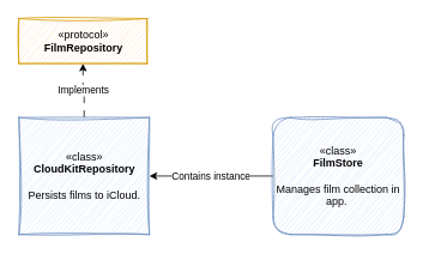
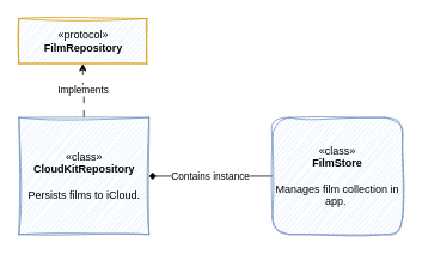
- <mxCell id="4" value="«protocol»&lt;br&gt;&lt;b&gt;FilmRepository&lt;/b&gt;" style="html=1;whiteSpace=wrap;sketch=1;curveFitting=1;jiggle=2;fillColor=#ffe6cc;strokeColor=#d79b00;" vertex="1" parent="1"><mxGeometry x="20.5" y="20" width="142.5" height="50" as="geometry" /></mxCell>
+ <mxCell id="4" value="«protocol»&lt;br&gt;&lt;b&gt;FilmRepository&lt;/b&gt;" style="html=1;whiteSpace=wrap;sketch=1;curveFitting=1;jiggle=2;fillColor=#dae8fc;strokeColor=#d79b00;" vertex="1" parent="1"><mxGeometry x="20.5" y="20" width="142.5" height="50" as="geometry" /></mxCell>
- <mxCell id="5" value="Contains instance" style="edgeStyle=orthogonalEdgeStyle;rounded=0;orthogonalLoop=1;jettySize=auto;html=1;entryX=1;entryY=0.5;entryDx=0;entryDy=0;" edge="1" parent="1" source="6" target="3"><mxGeometry relative="1" as="geometry" /></mxCell>
+ <mxCell id="5" value="Contains instance" style="edgeStyle=orthogonalEdgeStyle;rounded=0;orthogonalLoop=1;jettySize=auto;html=1;entryX=1;entryY=0.5;entryDx=0;entryDy=0;endArrow=diamond;" edge="1" parent="1" source="6" target="3"><mxGeometry relative="1" as="geometry" /></mxCell>
